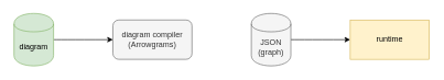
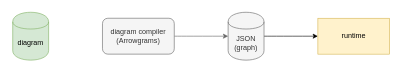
- <mxCell id="2" style="edgeStyle=orthogonalEdgeStyle;curved=1;orthogonalLoop=1;jettySize=auto;html=1;exitX=1;exitY=0.5;exitDx=0;exitDy=0;" edge="1" parent="1" source="3" target="5"><mxGeometry relative="1" as="geometry" /></mxCell>
+ <mxCell id="4" style="edgeStyle=orthogonalEdgeStyle;curved=1;orthogonalLoop=1;jettySize=auto;html=1;exitX=1;exitY=0.5;exitDx=0;exitDy=0;entryX=0;entryY=0.5;entryDx=0;entryDy=0;fillColor=#f5f5f5;strokeColor=#666666;" edge="1" parent="1" source="5" target="7"><mxGeometry relative="1" as="geometry" /></mxCell>
